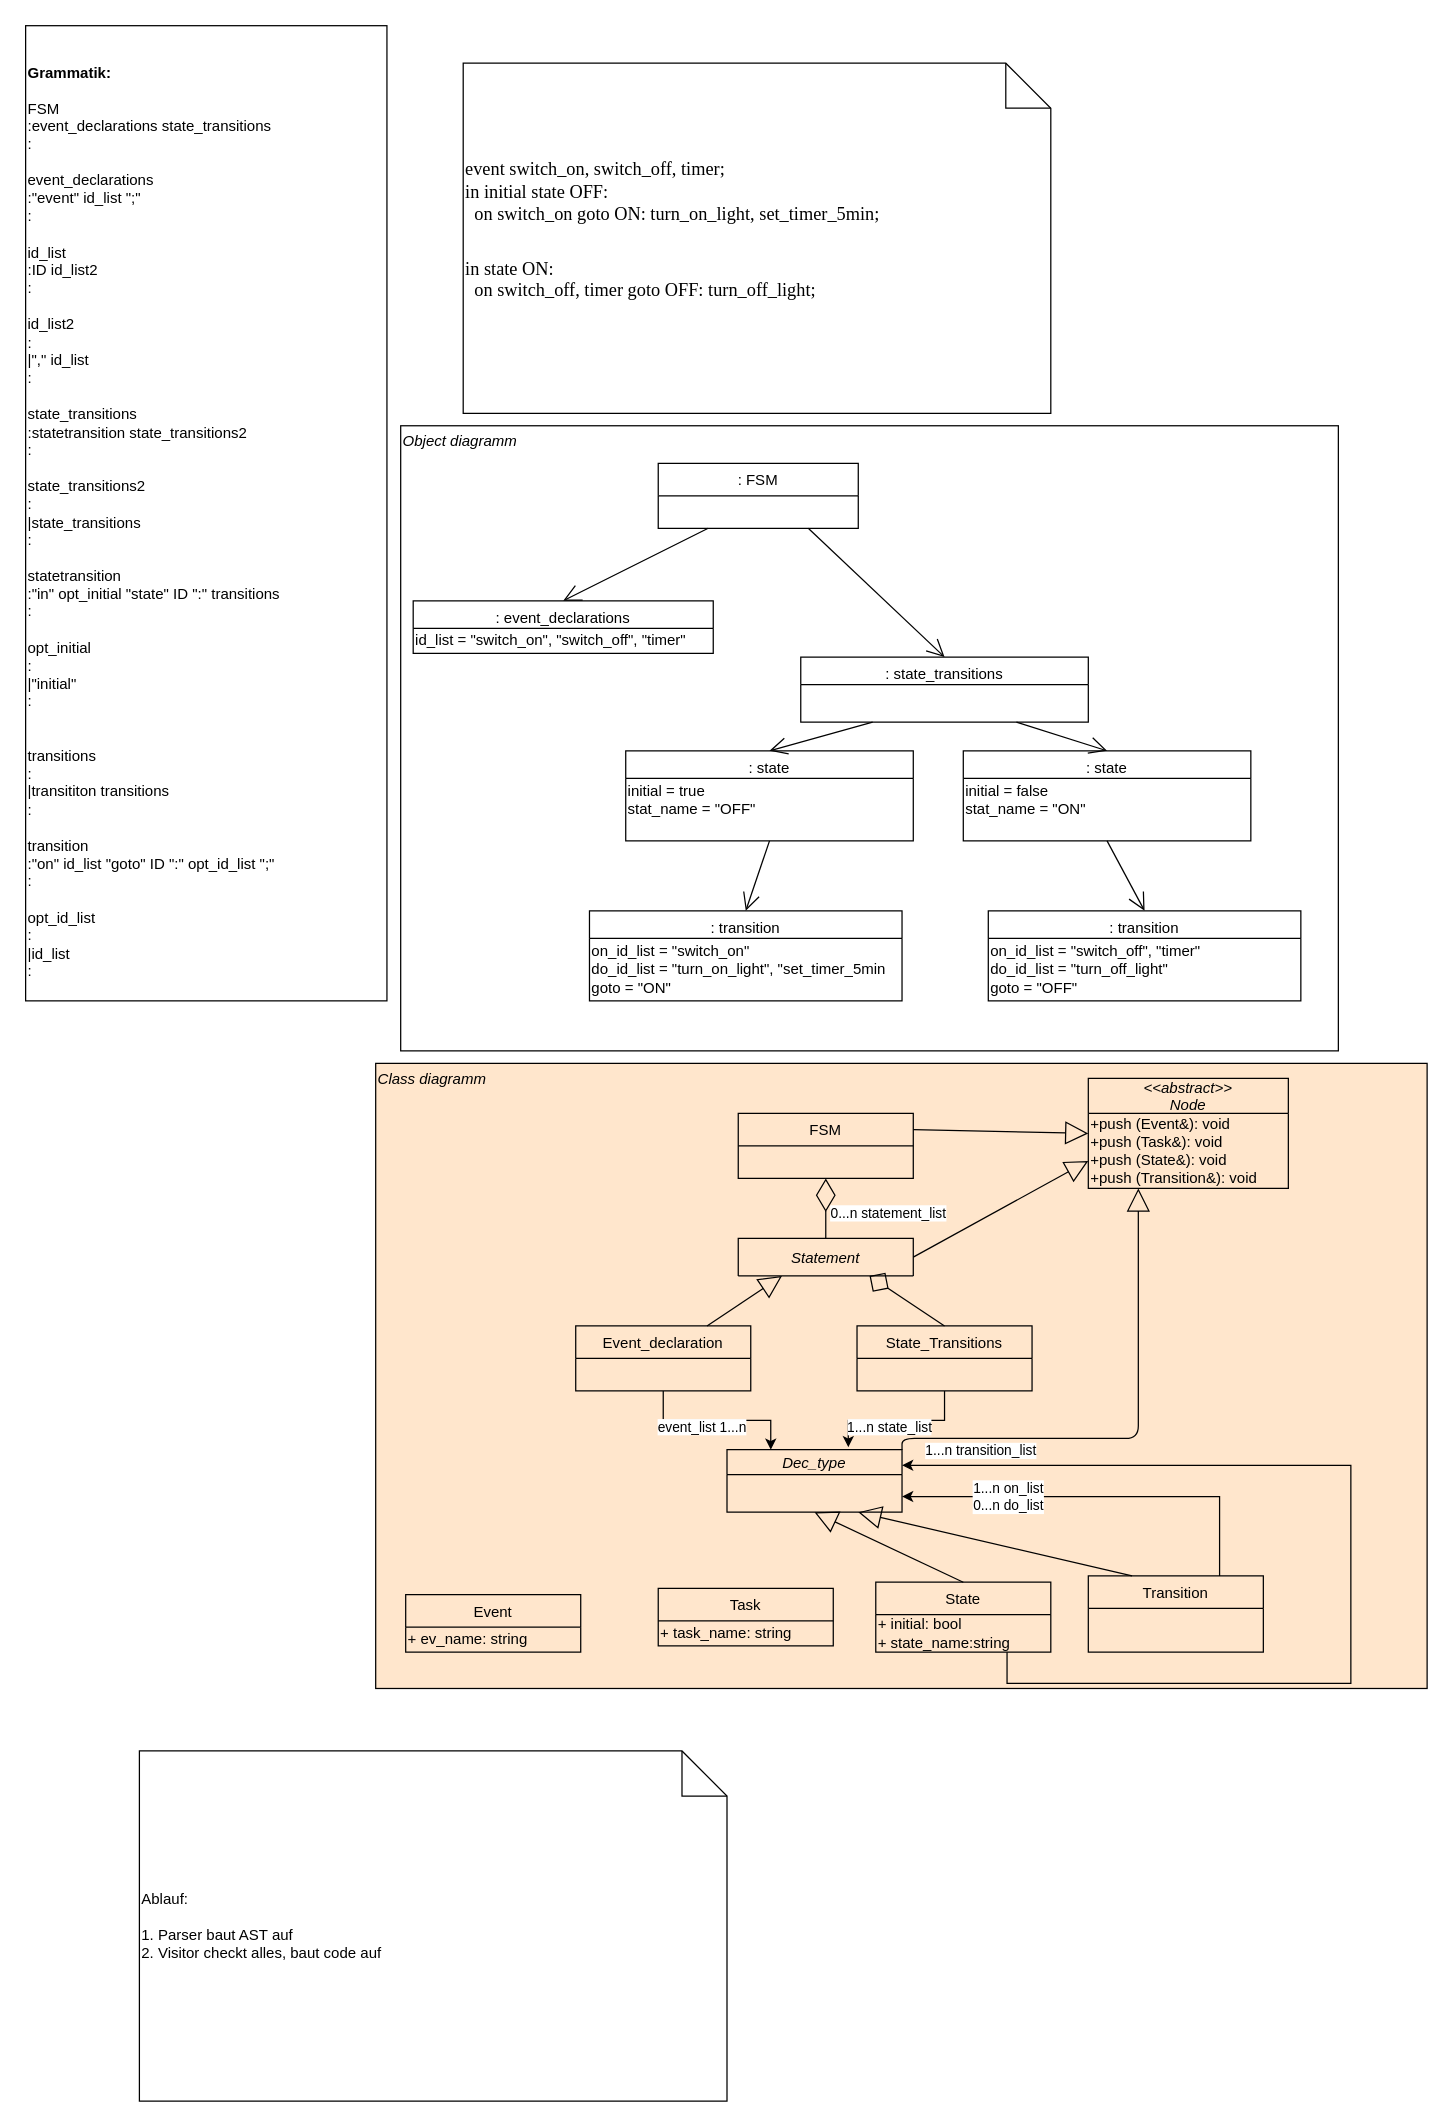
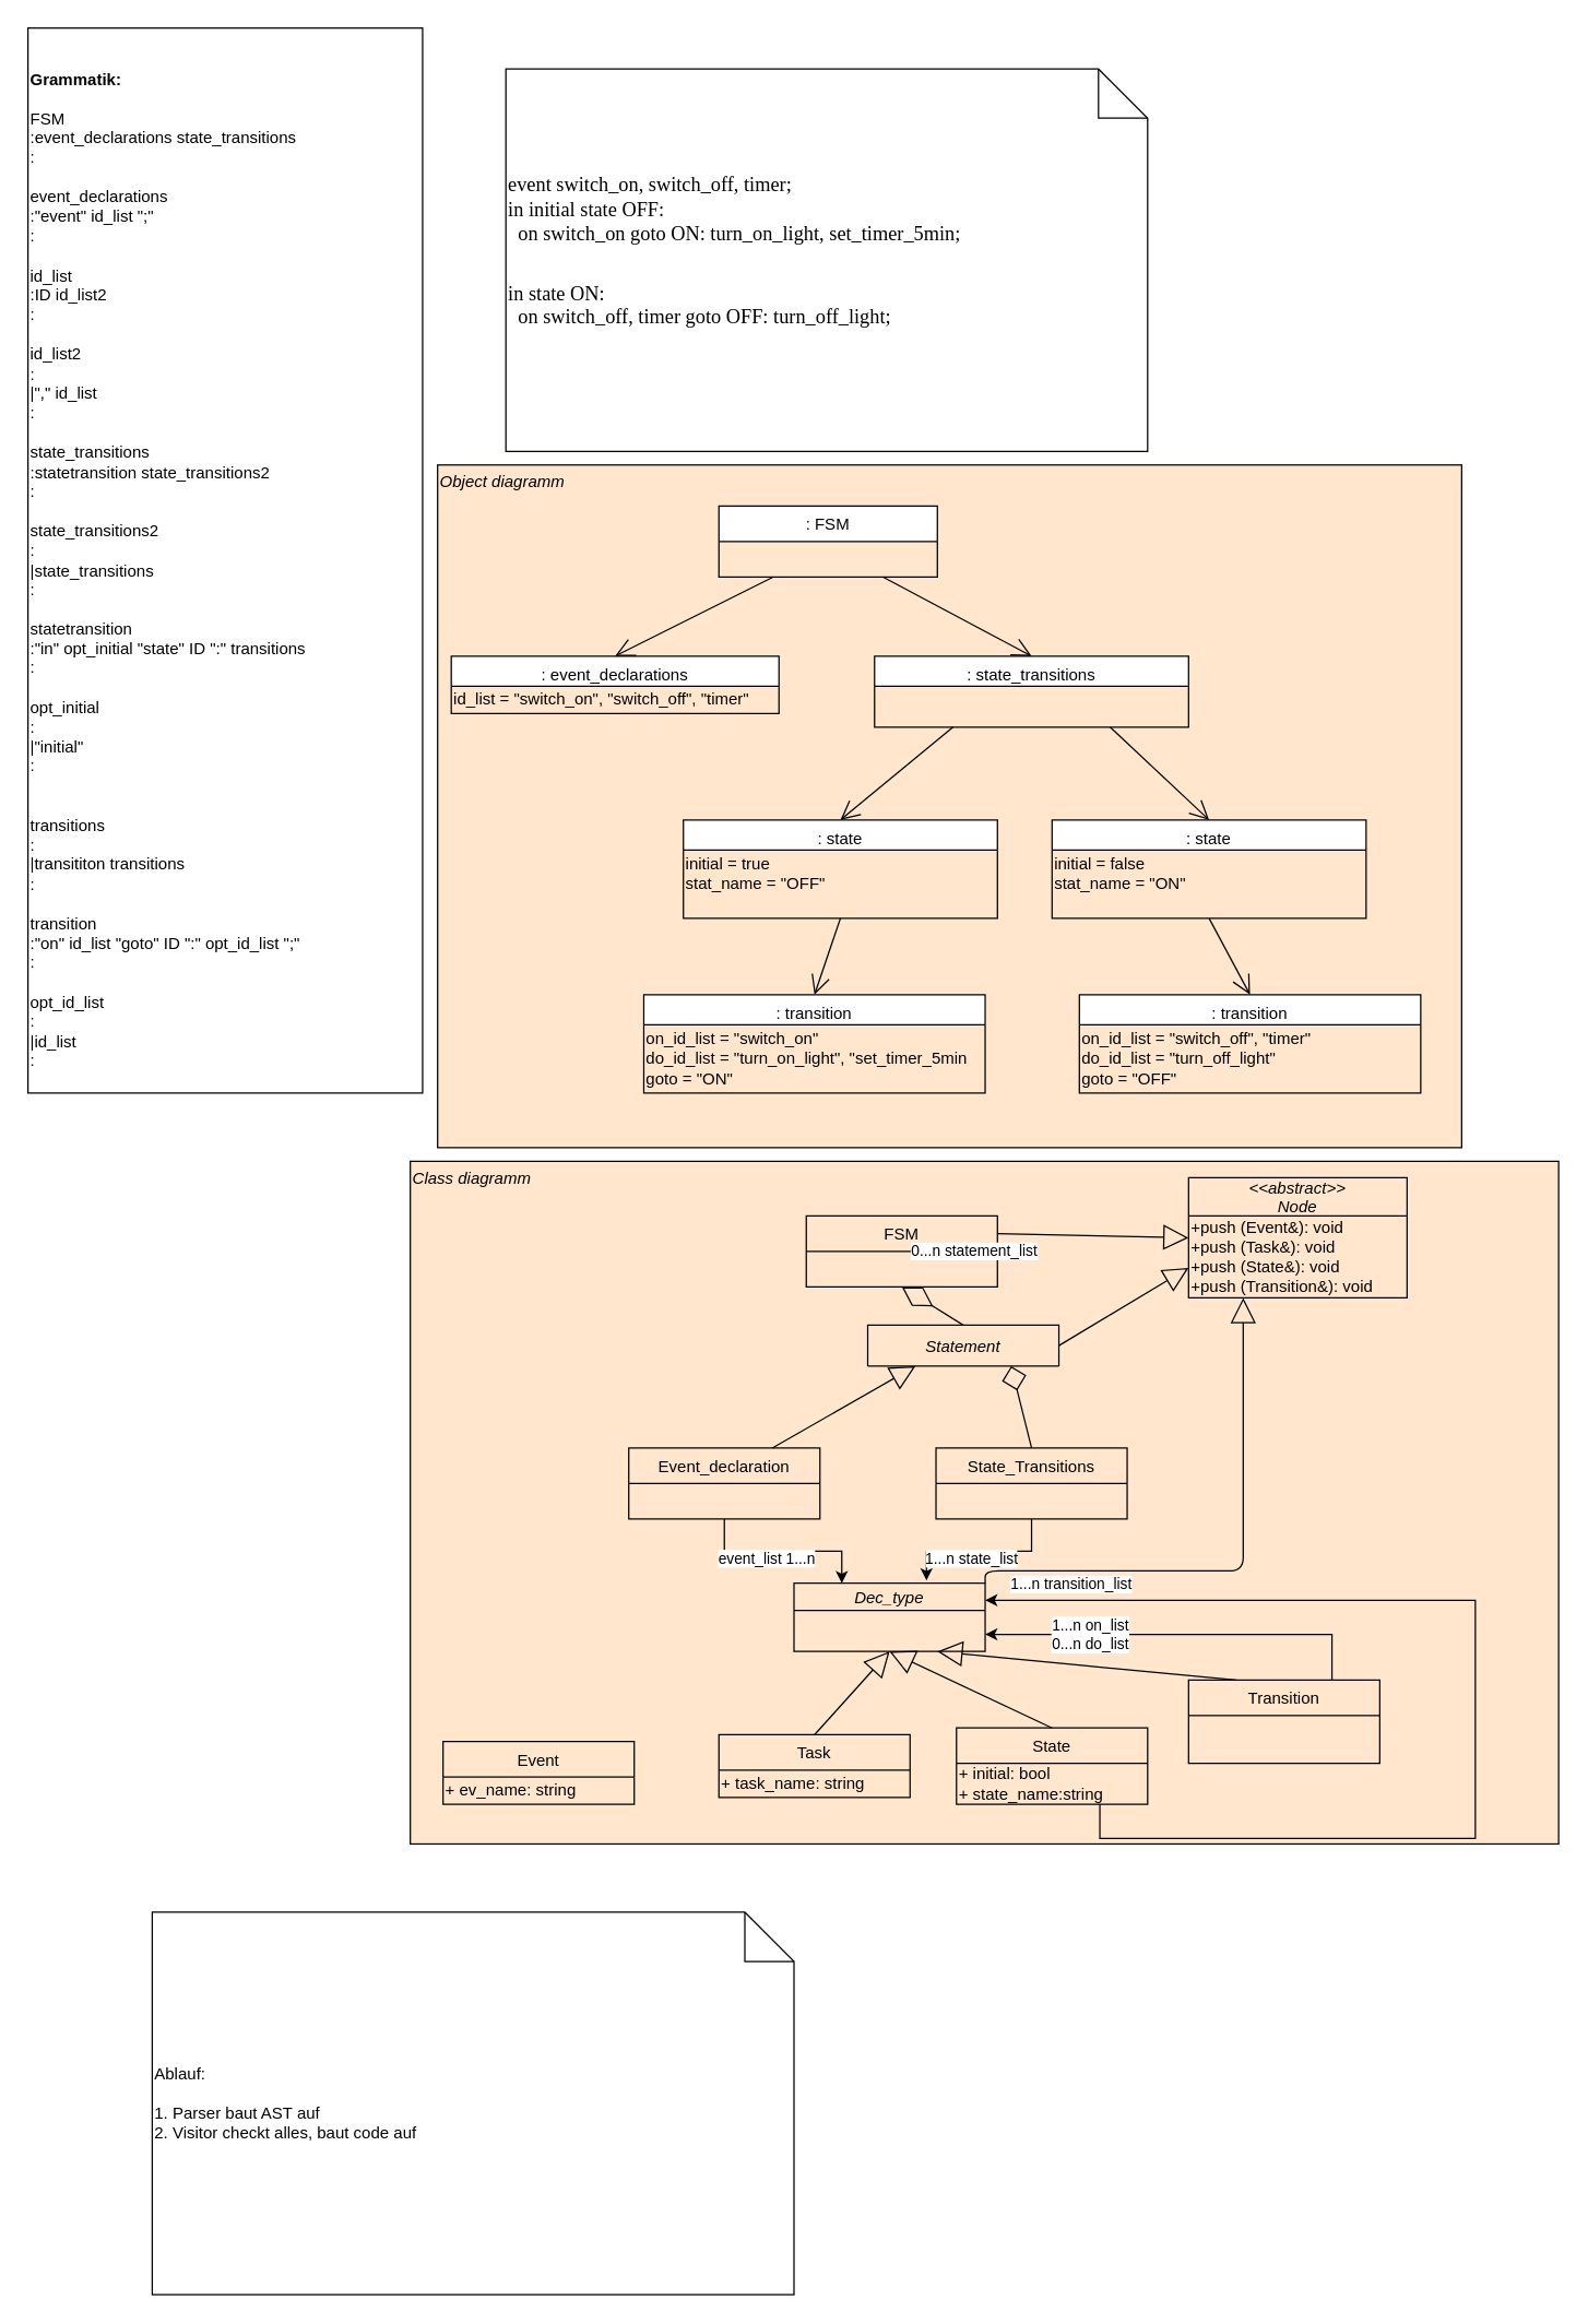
- <mxCell id="9" value=": state_transitions" style="swimlane;fontStyle=0;align=center;verticalAlign=top;childLayout=stackLayout;horizontal=1;startSize=22;horizontalStack=0;resizeParent=1;resizeParentMax=0;resizeLast=0;collapsible=1;marginBottom=0;" parent="1" vertex="1"><mxGeometry x="640" y="525" width="230" height="52" as="geometry" /></mxCell>
+ <mxCell id="9" value=": state_transitions" style="swimlane;fontStyle=0;align=center;verticalAlign=top;childLayout=stackLayout;horizontal=1;startSize=22;horizontalStack=0;resizeParent=1;resizeParentMax=0;resizeLast=0;collapsible=1;marginBottom=0;" parent="1" vertex="1"><mxGeometry x="640" y="480" width="230" height="52" as="geometry" /></mxCell>
- <mxCell id="2" value="&lt;div&gt;&lt;i&gt;Object diagramm&lt;/i&gt;&lt;/div&gt;&lt;div&gt;&lt;i&gt;&lt;br&gt;&lt;/i&gt;&lt;/div&gt;&lt;div&gt;&lt;i&gt;&lt;br&gt;&lt;/i&gt;&lt;/div&gt;&lt;div&gt;&lt;i&gt;&lt;br&gt;&lt;/i&gt;&lt;/div&gt;&lt;div&gt;&lt;i&gt;&lt;br&gt;&lt;/i&gt;&lt;/div&gt;&lt;div&gt;&lt;i&gt;&lt;br&gt;&lt;/i&gt;&lt;/div&gt;&lt;div&gt;&lt;i&gt;&lt;br&gt;&lt;/i&gt;&lt;/div&gt;&lt;div&gt;&lt;i&gt;&lt;br&gt;&lt;/i&gt;&lt;/div&gt;&lt;div&gt;&lt;i&gt;&lt;br&gt;&lt;/i&gt;&lt;/div&gt;&lt;div&gt;&lt;i&gt;&lt;br&gt;&lt;/i&gt;&lt;/div&gt;&lt;div&gt;&lt;i&gt;&lt;br&gt;&lt;/i&gt;&lt;/div&gt;&lt;div&gt;&lt;i&gt;&lt;br&gt;&lt;/i&gt;&lt;/div&gt;&lt;div&gt;&lt;i&gt;&lt;br&gt;&lt;/i&gt;&lt;/div&gt;&lt;div&gt;&lt;i&gt;&lt;br&gt;&lt;/i&gt;&lt;/div&gt;&lt;div&gt;&lt;i&gt;&lt;br&gt;&lt;/i&gt;&lt;/div&gt;&lt;div&gt;&lt;i&gt;&lt;br&gt;&lt;/i&gt;&lt;/div&gt;&lt;div&gt;&lt;i&gt;&lt;br&gt;&lt;/i&gt;&lt;/div&gt;&lt;div&gt;&lt;i&gt;&lt;br&gt;&lt;/i&gt;&lt;/div&gt;&lt;div&gt;&lt;i&gt;&lt;br&gt;&lt;/i&gt;&lt;/div&gt;&lt;div&gt;&lt;i&gt;&lt;br&gt;&lt;/i&gt;&lt;/div&gt;&lt;div&gt;&lt;i&gt;&lt;br&gt;&lt;/i&gt;&lt;/div&gt;&lt;div&gt;&lt;i&gt;&lt;br&gt;&lt;/i&gt;&lt;/div&gt;&lt;div&gt;&lt;i&gt;&lt;br&gt;&lt;/i&gt;&lt;/div&gt;&lt;div&gt;&lt;i&gt;&lt;br&gt;&lt;/i&gt;&lt;/div&gt;&lt;div&gt;&lt;i&gt;&lt;br&gt;&lt;/i&gt;&lt;/div&gt;&lt;div&gt;&lt;i&gt;&lt;br&gt;&lt;/i&gt;&lt;/div&gt;&lt;div&gt;&lt;i&gt;&lt;br&gt;&lt;/i&gt;&lt;/div&gt;&lt;div&gt;&lt;i&gt;&lt;br&gt;&lt;/i&gt;&lt;/div&gt;&lt;div&gt;&lt;i&gt;&lt;br&gt;&lt;/i&gt;&lt;/div&gt;&lt;div&gt;&lt;i&gt;&lt;br&gt;&lt;/i&gt;&lt;/div&gt;&lt;div&gt;&lt;i&gt;&lt;br&gt;&lt;/i&gt;&lt;/div&gt;&lt;div&gt;&lt;i&gt;&lt;br&gt;&lt;/i&gt;&lt;/div&gt;&lt;div&gt;&lt;i&gt;&lt;br&gt;&lt;/i&gt;&lt;/div&gt;&lt;div&gt;&lt;i&gt;&lt;br&gt;&lt;/i&gt;&lt;/div&gt;" style="rounded=0;whiteSpace=wrap;html=1;align=left;" parent="1" vertex="1"><mxGeometry x="320" y="340" width="750" height="500" as="geometry" /></mxCell>
+ <mxCell id="2" value="&lt;div&gt;&lt;i&gt;Object diagramm&lt;/i&gt;&lt;/div&gt;&lt;div&gt;&lt;i&gt;&lt;br&gt;&lt;/i&gt;&lt;/div&gt;&lt;div&gt;&lt;i&gt;&lt;br&gt;&lt;/i&gt;&lt;/div&gt;&lt;div&gt;&lt;i&gt;&lt;br&gt;&lt;/i&gt;&lt;/div&gt;&lt;div&gt;&lt;i&gt;&lt;br&gt;&lt;/i&gt;&lt;/div&gt;&lt;div&gt;&lt;i&gt;&lt;br&gt;&lt;/i&gt;&lt;/div&gt;&lt;div&gt;&lt;i&gt;&lt;br&gt;&lt;/i&gt;&lt;/div&gt;&lt;div&gt;&lt;i&gt;&lt;br&gt;&lt;/i&gt;&lt;/div&gt;&lt;div&gt;&lt;i&gt;&lt;br&gt;&lt;/i&gt;&lt;/div&gt;&lt;div&gt;&lt;i&gt;&lt;br&gt;&lt;/i&gt;&lt;/div&gt;&lt;div&gt;&lt;i&gt;&lt;br&gt;&lt;/i&gt;&lt;/div&gt;&lt;div&gt;&lt;i&gt;&lt;br&gt;&lt;/i&gt;&lt;/div&gt;&lt;div&gt;&lt;i&gt;&lt;br&gt;&lt;/i&gt;&lt;/div&gt;&lt;div&gt;&lt;i&gt;&lt;br&gt;&lt;/i&gt;&lt;/div&gt;&lt;div&gt;&lt;i&gt;&lt;br&gt;&lt;/i&gt;&lt;/div&gt;&lt;div&gt;&lt;i&gt;&lt;br&gt;&lt;/i&gt;&lt;/div&gt;&lt;div&gt;&lt;i&gt;&lt;br&gt;&lt;/i&gt;&lt;/div&gt;&lt;div&gt;&lt;i&gt;&lt;br&gt;&lt;/i&gt;&lt;/div&gt;&lt;div&gt;&lt;i&gt;&lt;br&gt;&lt;/i&gt;&lt;/div&gt;&lt;div&gt;&lt;i&gt;&lt;br&gt;&lt;/i&gt;&lt;/div&gt;&lt;div&gt;&lt;i&gt;&lt;br&gt;&lt;/i&gt;&lt;/div&gt;&lt;div&gt;&lt;i&gt;&lt;br&gt;&lt;/i&gt;&lt;/div&gt;&lt;div&gt;&lt;i&gt;&lt;br&gt;&lt;/i&gt;&lt;/div&gt;&lt;div&gt;&lt;i&gt;&lt;br&gt;&lt;/i&gt;&lt;/div&gt;&lt;div&gt;&lt;i&gt;&lt;br&gt;&lt;/i&gt;&lt;/div&gt;&lt;div&gt;&lt;i&gt;&lt;br&gt;&lt;/i&gt;&lt;/div&gt;&lt;div&gt;&lt;i&gt;&lt;br&gt;&lt;/i&gt;&lt;/div&gt;&lt;div&gt;&lt;i&gt;&lt;br&gt;&lt;/i&gt;&lt;/div&gt;&lt;div&gt;&lt;i&gt;&lt;br&gt;&lt;/i&gt;&lt;/div&gt;&lt;div&gt;&lt;i&gt;&lt;br&gt;&lt;/i&gt;&lt;/div&gt;&lt;div&gt;&lt;i&gt;&lt;br&gt;&lt;/i&gt;&lt;/div&gt;&lt;div&gt;&lt;i&gt;&lt;br&gt;&lt;/i&gt;&lt;/div&gt;&lt;div&gt;&lt;i&gt;&lt;br&gt;&lt;/i&gt;&lt;/div&gt;&lt;div&gt;&lt;i&gt;&lt;br&gt;&lt;/i&gt;&lt;/div&gt;" style="rounded=0;whiteSpace=wrap;html=1;align=left;fillColor=#ffe6cc;" parent="1" vertex="1"><mxGeometry x="320" y="340" width="750" height="500" as="geometry" /></mxCell>
- <mxCell id="26" value="Statement" style="swimlane;fontStyle=2;childLayout=stackLayout;horizontal=1;startSize=40;fillColor=none;horizontalStack=0;resizeParent=1;resizeParentMax=0;resizeLast=0;collapsible=1;marginBottom=0;" parent="1" vertex="1"><mxGeometry x="590" y="990" width="140" height="30" as="geometry" /></mxCell>
+ <mxCell id="26" value="Statement" style="swimlane;fontStyle=2;childLayout=stackLayout;horizontal=1;startSize=40;fillColor=none;horizontalStack=0;resizeParent=1;resizeParentMax=0;resizeLast=0;collapsible=1;marginBottom=0;" parent="1" vertex="1"><mxGeometry x="635" y="970" width="140" height="30" as="geometry" /></mxCell>
+ <mxCell id="47" value="&lt;div&gt;&lt;br&gt;&lt;/div&gt;" style="endArrow=block;endSize=16;endFill=0;html=1;exitX=0.5;exitY=0;exitDx=0;exitDy=0;entryX=0.5;entryY=1;entryDx=0;entryDy=0;" parent="1" source="45" target="41" edge="1"><mxGeometry x="-0.058" y="1" width="160" relative="1" as="geometry"><mxPoint x="439" y="1285" as="sourcePoint" /><mxPoint x="630" y="1210" as="targetPoint" /><mxPoint as="offset" /></mxGeometry></mxCell>
- <mxCell id="37" value="Transition" style="swimlane;fontStyle=0;childLayout=stackLayout;horizontal=1;startSize=26;fillColor=none;horizontalStack=0;resizeParent=1;resizeParentMax=0;resizeLast=0;collapsible=1;marginBottom=0;" parent="1" vertex="1"><mxGeometry x="870" y="1260" width="140" height="61" as="geometry" /></mxCell>
+ <mxCell id="37" value="Transition" style="swimlane;fontStyle=0;childLayout=stackLayout;horizontal=1;startSize=26;fillColor=none;horizontalStack=0;resizeParent=1;resizeParentMax=0;resizeLast=0;collapsible=1;marginBottom=0;" parent="1" vertex="1"><mxGeometry x="870" y="1230" width="140" height="61" as="geometry" /></mxCell>
